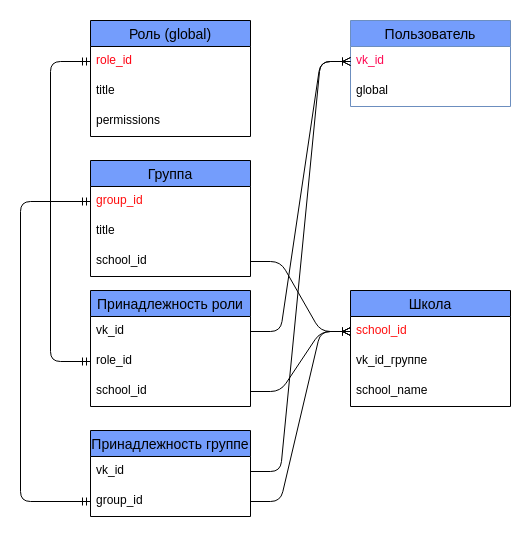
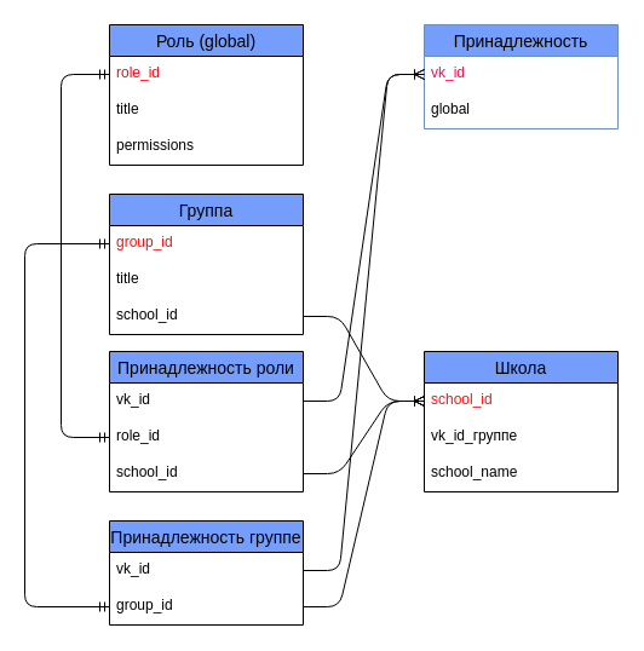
- <mxCell id="2" value="Пользователь" style="swimlane;fontStyle=0;childLayout=stackLayout;horizontal=1;startSize=26;horizontalStack=0;resizeParent=1;resizeParentMax=0;resizeLast=0;collapsible=1;marginBottom=0;align=center;fontSize=14;strokeColor=#6c8ebf;fillColor=#749DFC;" parent="1" vertex="1"><mxGeometry x="350" y="20" width="160" height="86" as="geometry" /></mxCell>
+ <mxCell id="2" value="Принадлежность" style="swimlane;fontStyle=0;childLayout=stackLayout;horizontal=1;startSize=26;horizontalStack=0;resizeParent=1;resizeParentMax=0;resizeLast=0;collapsible=1;marginBottom=0;align=center;fontSize=14;strokeColor=#6c8ebf;fillColor=#749DFC;" parent="1" vertex="1"><mxGeometry x="350" y="20" width="160" height="86" as="geometry" /></mxCell>
